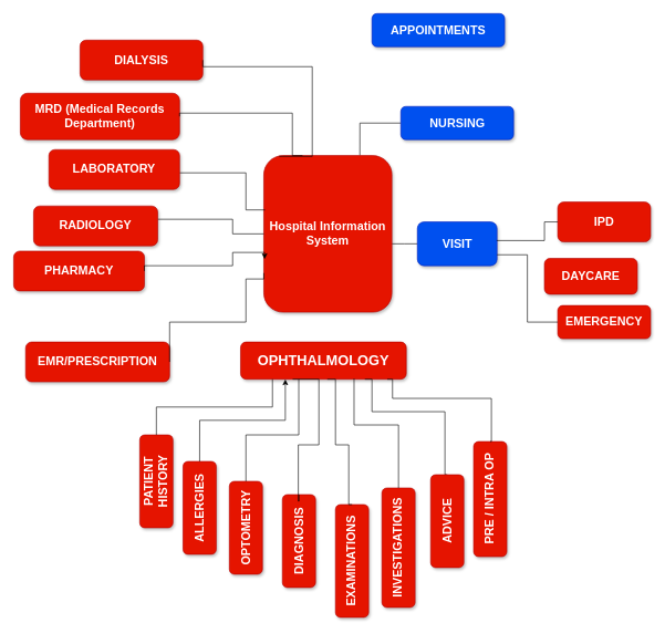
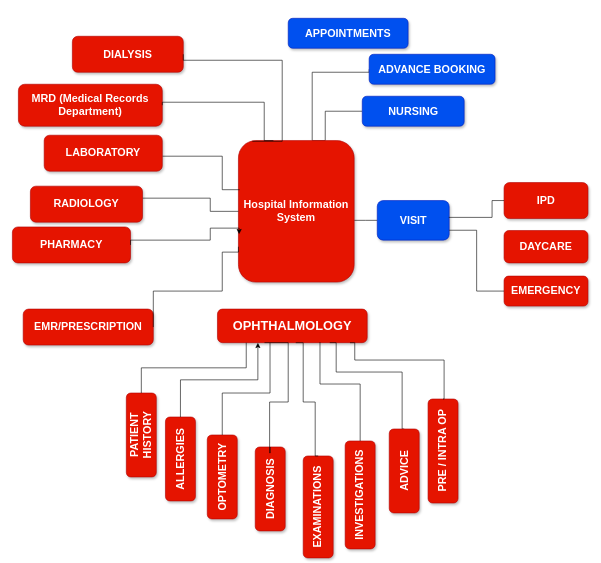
- <mxCell id="21" value="APPOINTMENTS" style="whiteSpace=wrap;html=1;shadow=1;fontSize=18;fillColor=#0050ef;strokeColor=#001DBC;rounded=1;align=center;verticalAlign=middle;fontFamily=Helvetica;fontColor=#ffffff;fontStyle=1;" vertex="1" parent="1"><mxGeometry x="560" y="20" width="200" height="50" as="geometry" /></mxCell>
+ <mxCell id="21" value="APPOINTMENTS" style="whiteSpace=wrap;html=1;shadow=1;fontSize=18;fillColor=#0050ef;strokeColor=#001DBC;rounded=1;align=center;verticalAlign=middle;fontFamily=Helvetica;fontColor=#ffffff;fontStyle=1;" vertex="1" parent="1"><mxGeometry x="480" y="30" width="200" height="50" as="geometry" /></mxCell>
+ <mxCell id="26" value="ADVANCE BOOKING" style="whiteSpace=wrap;html=1;shadow=1;fontSize=18;fillColor=#0050ef;strokeColor=#001DBC;rounded=1;align=center;verticalAlign=middle;fontFamily=Helvetica;fontColor=#ffffff;fontStyle=1;" vertex="1" parent="1"><mxGeometry x="615" y="90" width="210" height="50" as="geometry" /></mxCell>
+ <mxCell id="4" style="edgeStyle=orthogonalEdgeStyle;rounded=0;orthogonalLoop=1;jettySize=auto;html=1;exitX=0.75;exitY=0;exitDx=0;exitDy=0;entryX=0;entryY=0.5;entryDx=0;entryDy=0;endArrow=none;startFill=0;fontStyle=1" edge="1" parent="1" source="5" target="26"><mxGeometry relative="1" as="geometry"><Array as="points"><mxPoint x="520" y="234" /><mxPoint x="520" y="120" /><mxPoint x="615" y="120" /></Array></mxGeometry></mxCell>
- <mxCell id="14" value="DAYCARE" style="rounded=1;whiteSpace=wrap;html=1;fontSize=18;fontStyle=1;shadow=1;strokeColor=#B20000;align=center;verticalAlign=middle;fontFamily=Helvetica;fontColor=#ffffff;fillColor=light-dark(#E51400,#FFFFFF);" vertex="1" parent="1"><mxGeometry x="820" y="389" width="140" height="54" as="geometry" /></mxCell>
+ <mxCell id="14" value="DAYCARE" style="rounded=1;whiteSpace=wrap;html=1;fontSize=18;fontStyle=1;shadow=1;strokeColor=#B20000;align=center;verticalAlign=middle;fontFamily=Helvetica;fontColor=#ffffff;fillColor=light-dark(#E51400,#FFFFFF);" vertex="1" parent="1"><mxGeometry x="840" y="384" width="140" height="54" as="geometry" /></mxCell>
